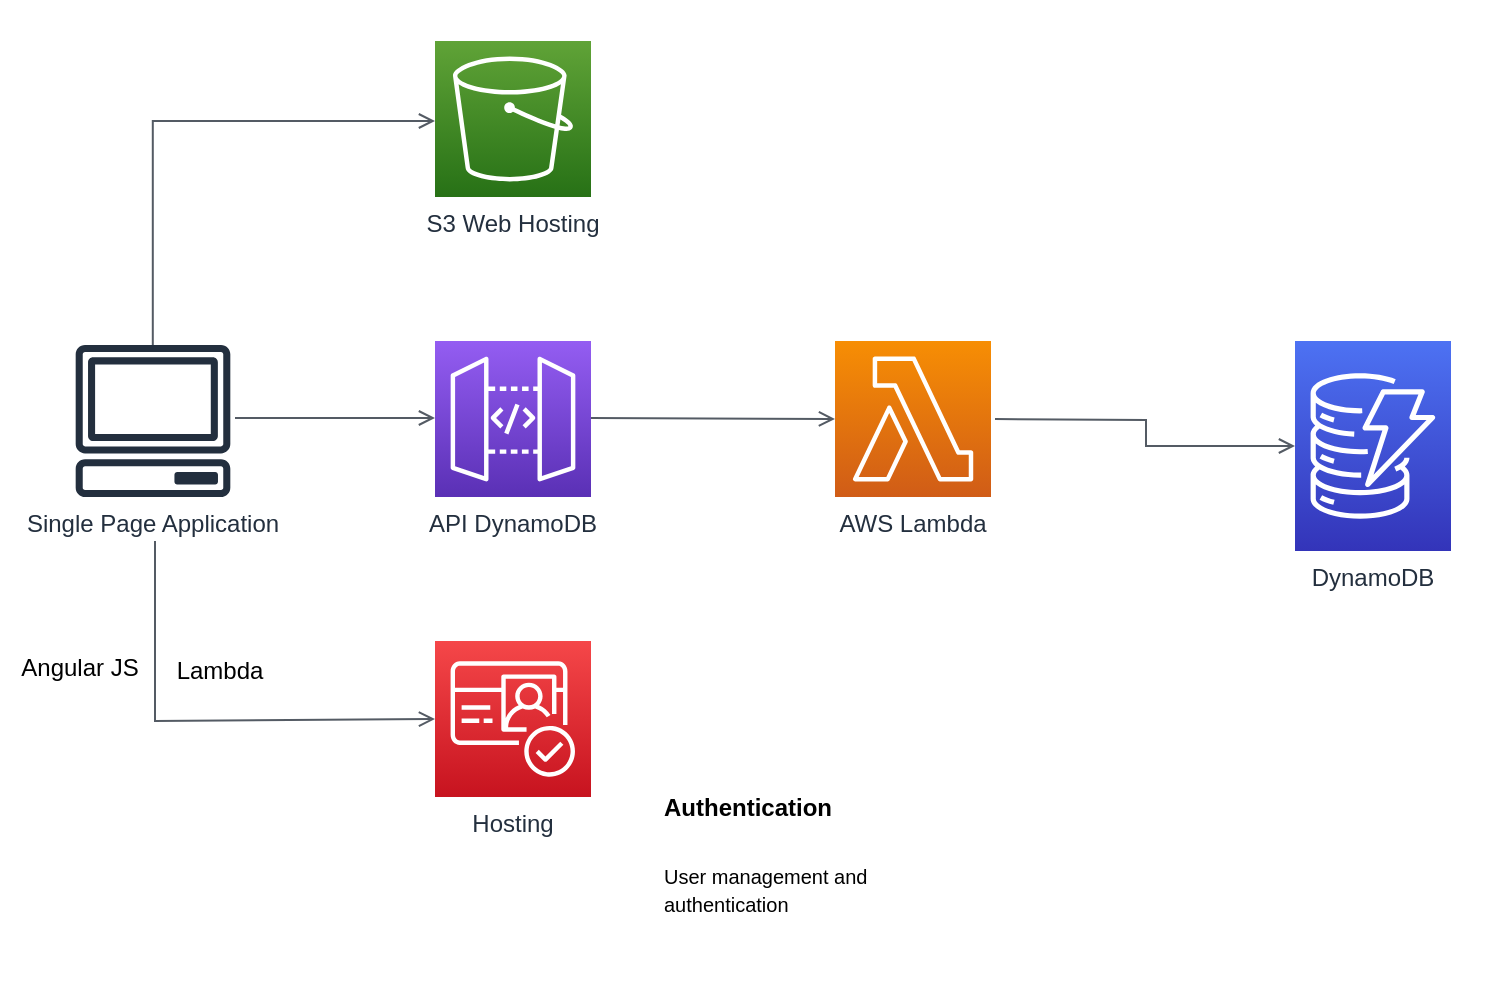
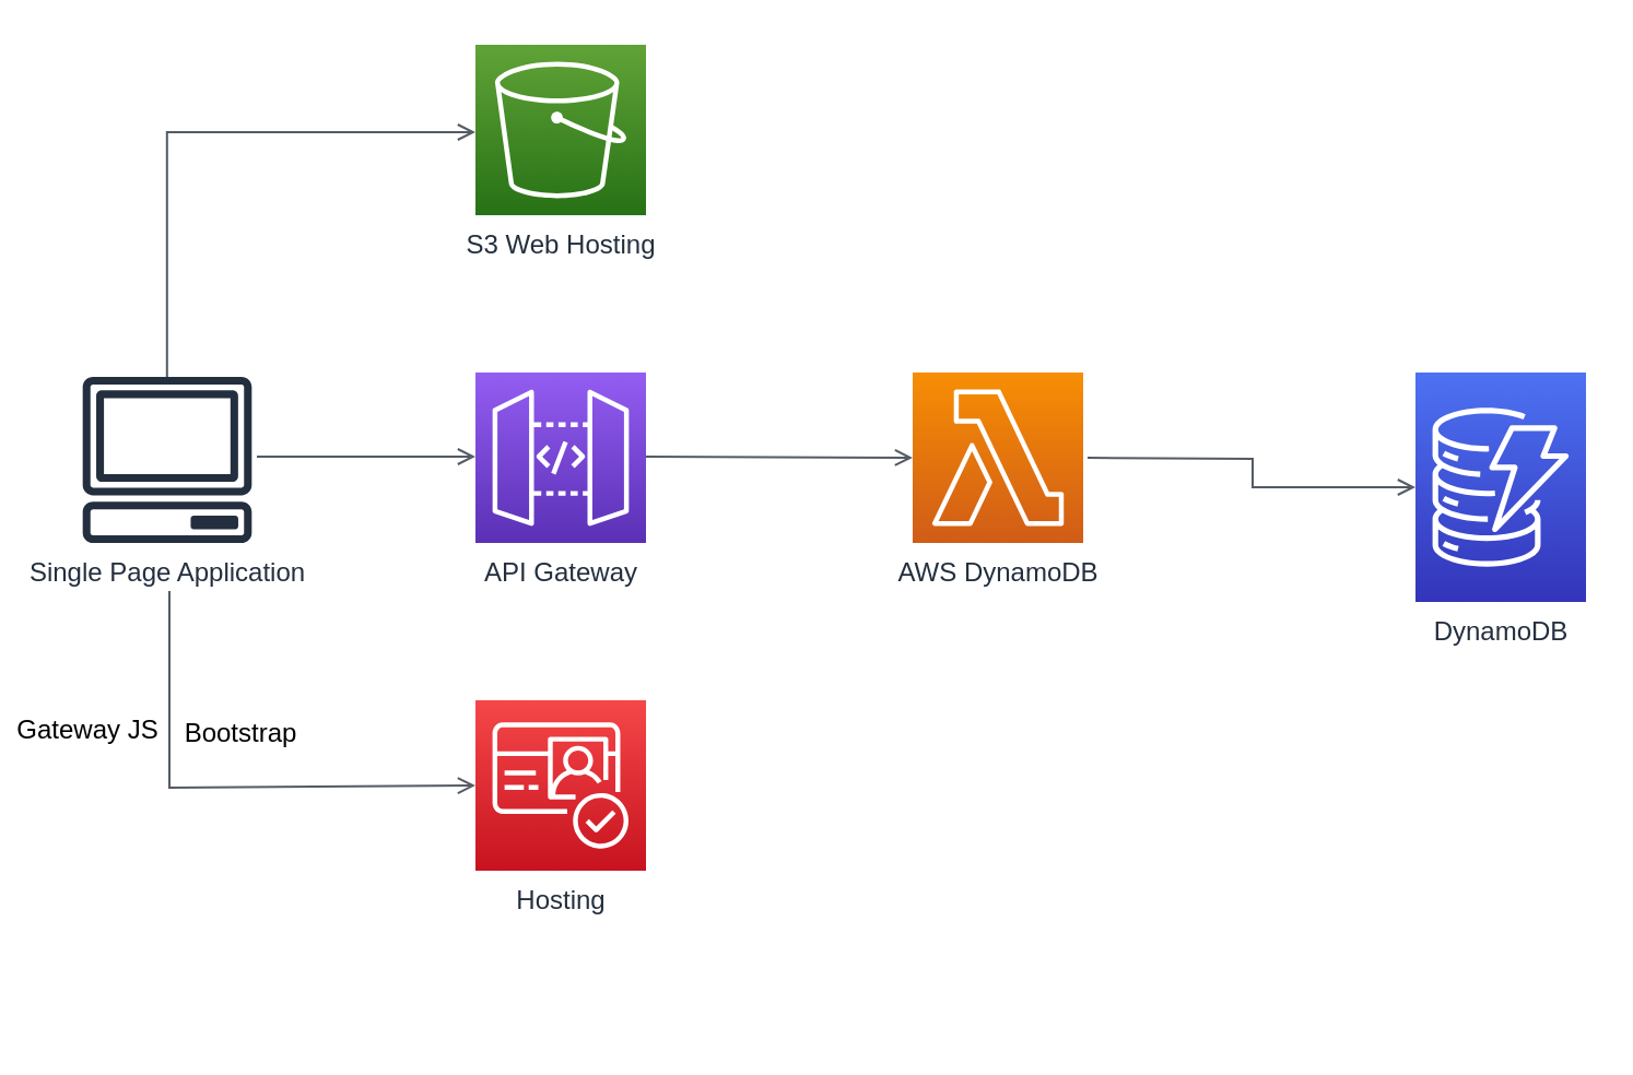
- <mxCell id="3" value="API DynamoDB" style="sketch=0;points=[[0,0,0],[0.25,0,0],[0.5,0,0],[0.75,0,0],[1,0,0],[0,1,0],[0.25,1,0],[0.5,1,0],[0.75,1,0],[1,1,0],[0,0.25,0],[0,0.5,0],[0,0.75,0],[1,0.25,0],[1,0.5,0],[1,0.75,0]];outlineConnect=0;fontColor=#232F3E;gradientColor=#945DF2;gradientDirection=north;fillColor=#5A30B5;strokeColor=#ffffff;dashed=0;verticalLabelPosition=bottom;verticalAlign=top;align=center;html=1;fontSize=12;fontStyle=0;aspect=fixed;shape=mxgraph.aws4.resourceIcon;resIcon=mxgraph.aws4.api_gateway;" vertex="1" parent="1"><mxGeometry x="217" y="170" width="78" height="78" as="geometry" /></mxCell>
+ <mxCell id="3" value="API Gateway" style="sketch=0;points=[[0,0,0],[0.25,0,0],[0.5,0,0],[0.75,0,0],[1,0,0],[0,1,0],[0.25,1,0],[0.5,1,0],[0.75,1,0],[1,1,0],[0,0.25,0],[0,0.5,0],[0,0.75,0],[1,0.25,0],[1,0.5,0],[1,0.75,0]];outlineConnect=0;fontColor=#232F3E;gradientColor=#945DF2;gradientDirection=north;fillColor=#5A30B5;strokeColor=#ffffff;dashed=0;verticalLabelPosition=bottom;verticalAlign=top;align=center;html=1;fontSize=12;fontStyle=0;aspect=fixed;shape=mxgraph.aws4.resourceIcon;resIcon=mxgraph.aws4.api_gateway;" vertex="1" parent="1"><mxGeometry x="217" y="170" width="78" height="78" as="geometry" /></mxCell>
- <mxCell id="4" value="AWS Lambda" style="sketch=0;points=[[0,0,0],[0.25,0,0],[0.5,0,0],[0.75,0,0],[1,0,0],[0,1,0],[0.25,1,0],[0.5,1,0],[0.75,1,0],[1,1,0],[0,0.25,0],[0,0.5,0],[0,0.75,0],[1,0.25,0],[1,0.5,0],[1,0.75,0]];outlineConnect=0;fontColor=#232F3E;gradientColor=#F78E04;gradientDirection=north;fillColor=#D05C17;strokeColor=#ffffff;dashed=0;verticalLabelPosition=bottom;verticalAlign=top;align=center;html=1;fontSize=12;fontStyle=0;aspect=fixed;shape=mxgraph.aws4.resourceIcon;resIcon=mxgraph.aws4.lambda;" vertex="1" parent="1"><mxGeometry x="417" y="170" width="78" height="78" as="geometry" /></mxCell>
+ <mxCell id="4" value="AWS DynamoDB" style="sketch=0;points=[[0,0,0],[0.25,0,0],[0.5,0,0],[0.75,0,0],[1,0,0],[0,1,0],[0.25,1,0],[0.5,1,0],[0.75,1,0],[1,1,0],[0,0.25,0],[0,0.5,0],[0,0.75,0],[1,0.25,0],[1,0.5,0],[1,0.75,0]];outlineConnect=0;fontColor=#232F3E;gradientColor=#F78E04;gradientDirection=north;fillColor=#D05C17;strokeColor=#ffffff;dashed=0;verticalLabelPosition=bottom;verticalAlign=top;align=center;html=1;fontSize=12;fontStyle=0;aspect=fixed;shape=mxgraph.aws4.resourceIcon;resIcon=mxgraph.aws4.lambda;" vertex="1" parent="1"><mxGeometry x="417" y="170" width="78" height="78" as="geometry" /></mxCell>
- <mxCell id="9" value="Angular JS" style="shape=image;verticalLabelPosition=bottom;labelBackgroundColor=#ffffff;verticalAlign=top;aspect=fixed;imageAspect=0;image=https://upload.wikimedia.org/wikipedia/commons/thumb/c/cf/Angular_full_color_logo.svg/2048px-Angular_full_color_logo.svg.png;" vertex="1" parent="1"><mxGeometry x="20" y="280" width="40" height="40" as="geometry" /></mxCell>
+ <mxCell id="9" value="Gateway JS" style="shape=image;verticalLabelPosition=bottom;labelBackgroundColor=#ffffff;verticalAlign=top;aspect=fixed;imageAspect=0;image=https://upload.wikimedia.org/wikipedia/commons/thumb/c/cf/Angular_full_color_logo.svg/2048px-Angular_full_color_logo.svg.png;" vertex="1" parent="1"><mxGeometry x="20" y="280" width="40" height="40" as="geometry" /></mxCell>
- <mxCell id="10" value="Lambda" style="shape=image;verticalLabelPosition=bottom;labelBackgroundColor=#ffffff;verticalAlign=top;aspect=fixed;imageAspect=0;image=https://download.logo.wine/logo/Bootstrap_(front-end_framework)/Bootstrap_(front-end_framework)-Logo.wine.png;" vertex="1" parent="1"><mxGeometry x="75" y="275" width="70" height="46.71" as="geometry" /></mxCell>
+ <mxCell id="10" value="Bootstrap" style="shape=image;verticalLabelPosition=bottom;labelBackgroundColor=#ffffff;verticalAlign=top;aspect=fixed;imageAspect=0;image=https://download.logo.wine/logo/Bootstrap_(front-end_framework)/Bootstrap_(front-end_framework)-Logo.wine.png;" vertex="1" parent="1"><mxGeometry x="75" y="275" width="70" height="46.71" as="geometry" /></mxCell>
- <mxCell id="15" value="&lt;h1&gt;&lt;font style=&quot;font-size: 12px&quot;&gt;Authentication&lt;/font&gt;&lt;/h1&gt;&lt;div&gt;&lt;font style=&quot;font-size: 10px&quot;&gt;User management and authentication&lt;/font&gt;&lt;/div&gt;" style="text;html=1;strokeColor=none;fillColor=none;spacing=5;spacingTop=-20;whiteSpace=wrap;overflow=hidden;rounded=0;" vertex="1" parent="1"><mxGeometry x="327" y="380" width="120" height="90" as="geometry" /></mxCell>
